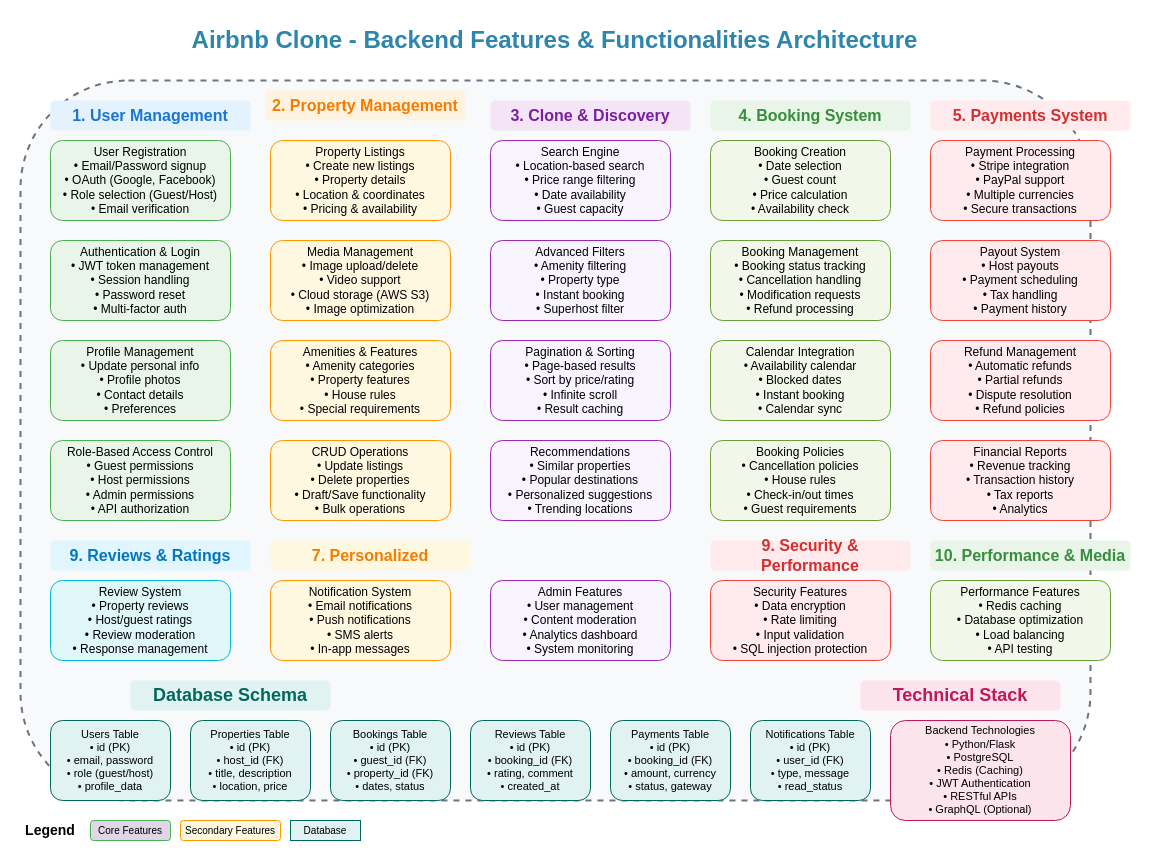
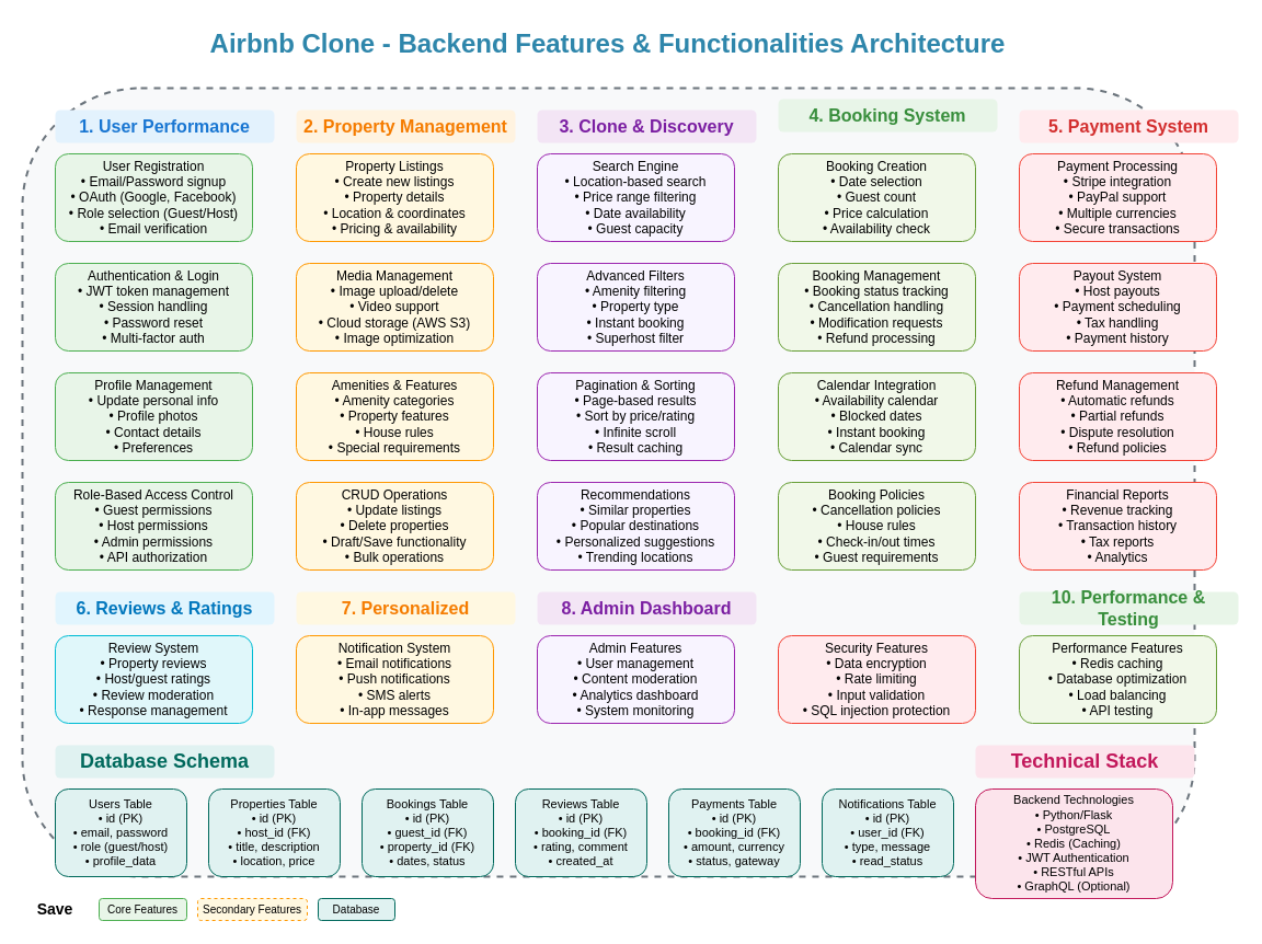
- <mxCell id="9" value="2. Property Management" style="text;html=1;strokeColor=none;fillColor=#FFF3E0;align=center;verticalAlign=middle;whiteSpace=wrap;rounded=1;fontSize=16;fontStyle=1;fontColor=#F57C00;" vertex="1" parent="1"><mxGeometry x="265" y="90" width="200" height="30" as="geometry" /></mxCell>
+ <mxCell id="9" value="2. Property Management" style="text;html=1;strokeColor=none;fillColor=#FFF3E0;align=center;verticalAlign=middle;whiteSpace=wrap;rounded=1;fontSize=16;fontStyle=1;fontColor=#F57C00;" vertex="1" parent="1"><mxGeometry x="270" y="100" width="200" height="30" as="geometry" /></mxCell>
- <mxCell id="4" value="1. User Management" style="text;html=1;strokeColor=none;fillColor=#E3F2FD;align=center;verticalAlign=middle;whiteSpace=wrap;rounded=1;fontSize=16;fontStyle=1;fontColor=#1976D2;" vertex="1" parent="1"><mxGeometry x="50" y="100" width="200" height="30" as="geometry" /></mxCell>
+ <mxCell id="4" value="1. User Performance" style="text;html=1;strokeColor=none;fillColor=#E3F2FD;align=center;verticalAlign=middle;whiteSpace=wrap;rounded=1;fontSize=16;fontStyle=1;fontColor=#1976D2;" vertex="1" parent="1"><mxGeometry x="50" y="100" width="200" height="30" as="geometry" /></mxCell>
- <mxCell id="19" value="4. Booking System" style="text;html=1;strokeColor=none;fillColor=#E8F5E8;align=center;verticalAlign=middle;whiteSpace=wrap;rounded=1;fontSize=16;fontStyle=1;fontColor=#388E3C;" vertex="1" parent="1"><mxGeometry x="710" y="100" width="200" height="30" as="geometry" /></mxCell>
+ <mxCell id="19" value="4. Booking System" style="text;html=1;strokeColor=none;fillColor=#E8F5E8;align=center;verticalAlign=middle;whiteSpace=wrap;rounded=1;fontSize=16;fontStyle=1;fontColor=#388E3C;" vertex="1" parent="1"><mxGeometry x="710" y="90" width="200" height="30" as="geometry" /></mxCell>
- <mxCell id="24" value="5. Payments System" style="text;html=1;strokeColor=none;fillColor=#FFEBEE;align=center;verticalAlign=middle;whiteSpace=wrap;rounded=1;fontSize=16;fontStyle=1;fontColor=#D32F2F;" vertex="1" parent="1"><mxGeometry x="930" y="100" width="200" height="30" as="geometry" /></mxCell>
+ <mxCell id="24" value="5. Payment System" style="text;html=1;strokeColor=none;fillColor=#FFEBEE;align=center;verticalAlign=middle;whiteSpace=wrap;rounded=1;fontSize=16;fontStyle=1;fontColor=#D32F2F;" vertex="1" parent="1"><mxGeometry x="930" y="100" width="200" height="30" as="geometry" /></mxCell>
- <mxCell id="29" value="9. Reviews &amp; Ratings" style="text;html=1;strokeColor=none;fillColor=#E1F5FE;align=center;verticalAlign=middle;whiteSpace=wrap;rounded=1;fontSize=16;fontStyle=1;fontColor=#0277BD;" vertex="1" parent="1"><mxGeometry x="50" y="540" width="200" height="30" as="geometry" /></mxCell>
+ <mxCell id="29" value="6. Reviews &amp; Ratings" style="text;html=1;strokeColor=none;fillColor=#E1F5FE;align=center;verticalAlign=middle;whiteSpace=wrap;rounded=1;fontSize=16;fontStyle=1;fontColor=#0277BD;" vertex="1" parent="1"><mxGeometry x="50" y="540" width="200" height="30" as="geometry" /></mxCell>
+ <mxCell id="33" value="8. Admin Dashboard" style="text;html=1;strokeColor=none;fillColor=#F3E5F5;align=center;verticalAlign=middle;whiteSpace=wrap;rounded=1;fontSize=16;fontStyle=1;fontColor=#7B1FA2;" vertex="1" parent="1"><mxGeometry x="490" y="540" width="200" height="30" as="geometry" /></mxCell>
- <mxCell id="35" value="9. Security &amp; Performance" style="text;html=1;strokeColor=none;fillColor=#FFEBEE;align=center;verticalAlign=middle;whiteSpace=wrap;rounded=1;fontSize=16;fontStyle=1;fontColor=#D32F2F;" vertex="1" parent="1"><mxGeometry x="710" y="540" width="200" height="30" as="geometry" /></mxCell>
- <mxCell id="37" value="10. Performance &amp; Media" style="text;html=1;strokeColor=none;fillColor=#E8F5E8;align=center;verticalAlign=middle;whiteSpace=wrap;rounded=1;fontSize=16;fontStyle=1;fontColor=#388E3C;" vertex="1" parent="1"><mxGeometry x="930" y="540" width="200" height="30" as="geometry" /></mxCell>
+ <mxCell id="37" value="10. Performance &amp; Testing" style="text;html=1;strokeColor=none;fillColor=#E8F5E8;align=center;verticalAlign=middle;whiteSpace=wrap;rounded=1;fontSize=16;fontStyle=1;fontColor=#388E3C;" vertex="1" parent="1"><mxGeometry x="930" y="540" width="200" height="30" as="geometry" /></mxCell>
- <mxCell id="39" value="Database Schema" style="text;html=1;strokeColor=none;fillColor=#E0F2F1;align=center;verticalAlign=middle;whiteSpace=wrap;rounded=1;fontSize=18;fontStyle=1;fontColor=#00695C;" vertex="1" parent="1"><mxGeometry x="130" y="680" width="200" height="30" as="geometry" /></mxCell>
+ <mxCell id="39" value="Database Schema" style="text;html=1;strokeColor=none;fillColor=#E0F2F1;align=center;verticalAlign=middle;whiteSpace=wrap;rounded=1;fontSize=18;fontStyle=1;fontColor=#00695C;" vertex="1" parent="1"><mxGeometry x="50" y="680" width="200" height="30" as="geometry" /></mxCell>
- <mxCell id="46" value="Technical Stack" style="text;html=1;strokeColor=none;fillColor=#FCE4EC;align=center;verticalAlign=middle;whiteSpace=wrap;rounded=1;fontSize=18;fontStyle=1;fontColor=#C2185B;" vertex="1" parent="1"><mxGeometry x="860" y="680" width="200" height="30" as="geometry" /></mxCell>
+ <mxCell id="46" value="Technical Stack" style="text;html=1;strokeColor=none;fillColor=#FCE4EC;align=center;verticalAlign=middle;whiteSpace=wrap;rounded=1;fontSize=18;fontStyle=1;fontColor=#C2185B;" vertex="1" parent="1"><mxGeometry x="890" y="680" width="200" height="30" as="geometry" /></mxCell>
- <mxCell id="48" value="Legend" style="text;html=1;strokeColor=none;fillColor=none;align=center;verticalAlign=middle;whiteSpace=wrap;rounded=0;fontSize=14;fontStyle=1;" vertex="1" parent="1"><mxGeometry x="20" y="820" width="60" height="20" as="geometry" /></mxCell>
+ <mxCell id="48" value="Save" style="text;html=1;strokeColor=none;fillColor=none;align=center;verticalAlign=middle;whiteSpace=wrap;rounded=0;fontSize=14;fontStyle=1;" vertex="1" parent="1"><mxGeometry x="20" y="820" width="60" height="20" as="geometry" /></mxCell>
- <mxCell id="49" value="Core Features" style="rounded=1;whiteSpace=wrap;html=1;fillColor=#e1d5e7;strokeColor=#4CAF50;fontSize=10;" vertex="1" parent="1"><mxGeometry x="90" y="820" width="80" height="20" as="geometry" /></mxCell>
+ <mxCell id="49" value="Core Features" style="rounded=1;whiteSpace=wrap;html=1;fillColor=#E8F5E8;strokeColor=#4CAF50;fontSize=10;" vertex="1" parent="1"><mxGeometry x="90" y="820" width="80" height="20" as="geometry" /></mxCell>
- <mxCell id="50" value="Secondary Features" style="rounded=1;whiteSpace=wrap;html=1;fillColor=#FFF8E1;strokeColor=#FF9800;fontSize=10;" vertex="1" parent="1"><mxGeometry x="180" y="820" width="100" height="20" as="geometry" /></mxCell>
+ <mxCell id="50" value="Secondary Features" style="rounded=1;whiteSpace=wrap;html=1;fillColor=#FFF8E1;strokeColor=#FF9800;fontSize=10;dashed=1;" vertex="1" parent="1"><mxGeometry x="180" y="820" width="100" height="20" as="geometry" /></mxCell>
- <mxCell id="51" value="Database" style="whiteSpace=wrap;html=1;fillColor=#E0F2F1;strokeColor=#00695C;fontSize=10;rounded=0;" vertex="1" parent="1"><mxGeometry x="290" y="820" width="70" height="20" as="geometry" /></mxCell>
+ <mxCell id="51" value="Database" style="rounded=1;whiteSpace=wrap;html=1;fillColor=#E0F2F1;strokeColor=#00695C;fontSize=10;" vertex="1" parent="1"><mxGeometry x="290" y="820" width="70" height="20" as="geometry" /></mxCell>
